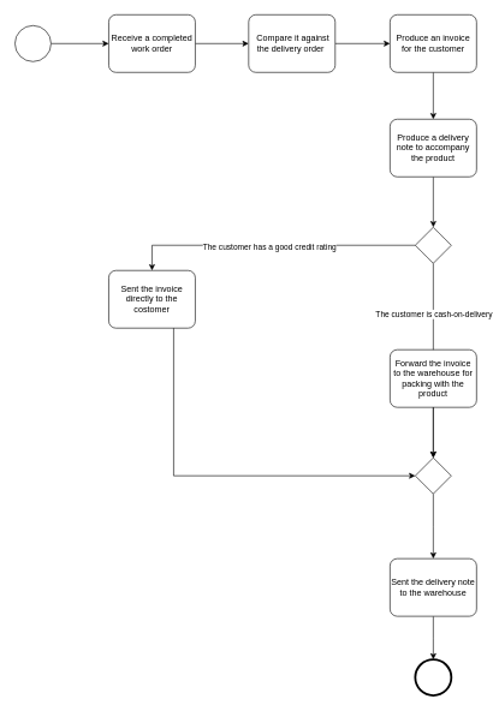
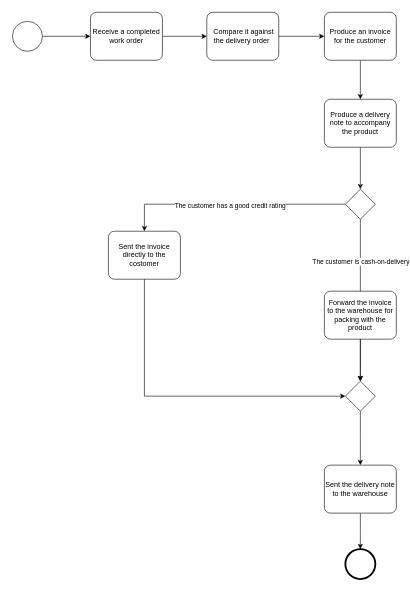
- <mxCell id="17" value="Sent the invoice directly to the costomer" style="points=[[0.25,0,0],[0.5,0,0],[0.75,0,0],[1,0.25,0],[1,0.5,0],[1,0.75,0],[0.75,1,0],[0.5,1,0],[0.25,1,0],[0,0.75,0],[0,0.5,0],[0,0.25,0]];shape=mxgraph.bpmn.task;whiteSpace=wrap;rectStyle=rounded;size=10;html=1;container=1;expand=0;collapsible=0;taskMarker=abstract;" vertex="1" parent="1"><mxGeometry x="150" y="375" width="120" height="80" as="geometry" /></mxCell>
+ <mxCell id="17" value="Sent the invoice directly to the costomer" style="points=[[0.25,0,0],[0.5,0,0],[0.75,0,0],[1,0.25,0],[1,0.5,0],[1,0.75,0],[0.75,1,0],[0.5,1,0],[0.25,1,0],[0,0.75,0],[0,0.5,0],[0,0.25,0]];shape=mxgraph.bpmn.task;whiteSpace=wrap;rectStyle=rounded;size=10;html=1;container=1;expand=0;collapsible=0;taskMarker=abstract;" vertex="1" parent="1"><mxGeometry x="180" y="385" width="120" height="80" as="geometry" /></mxCell>
